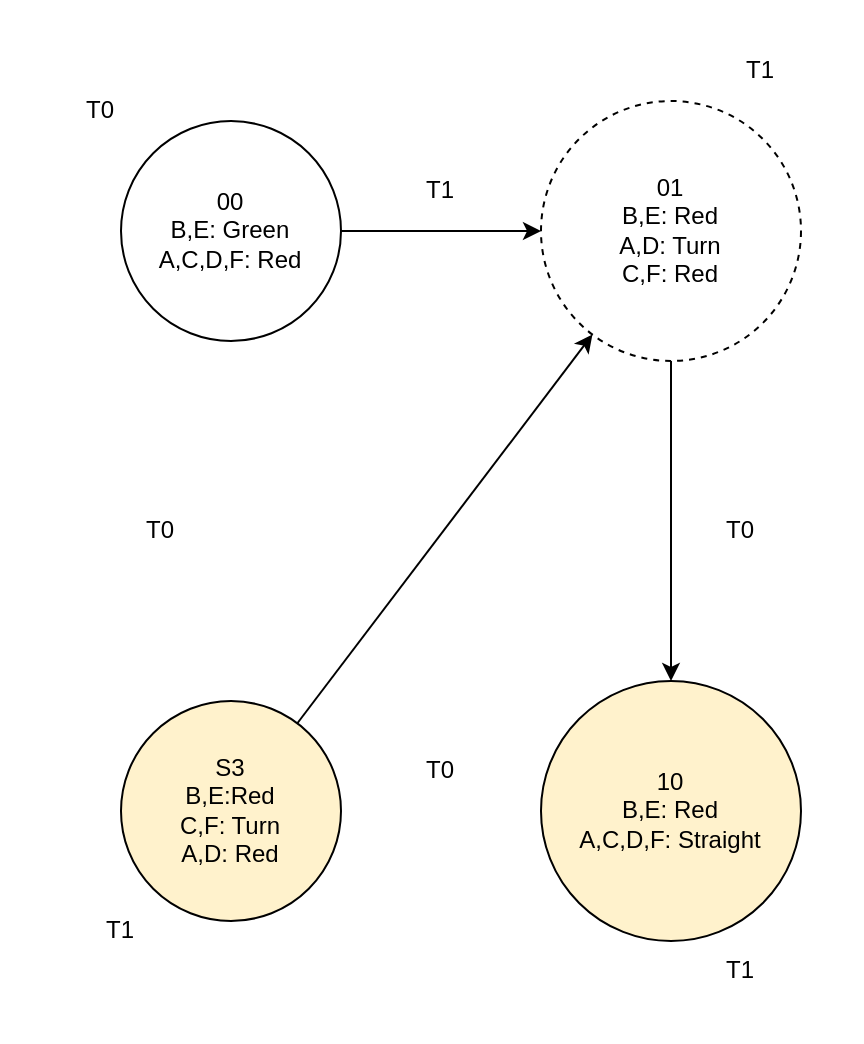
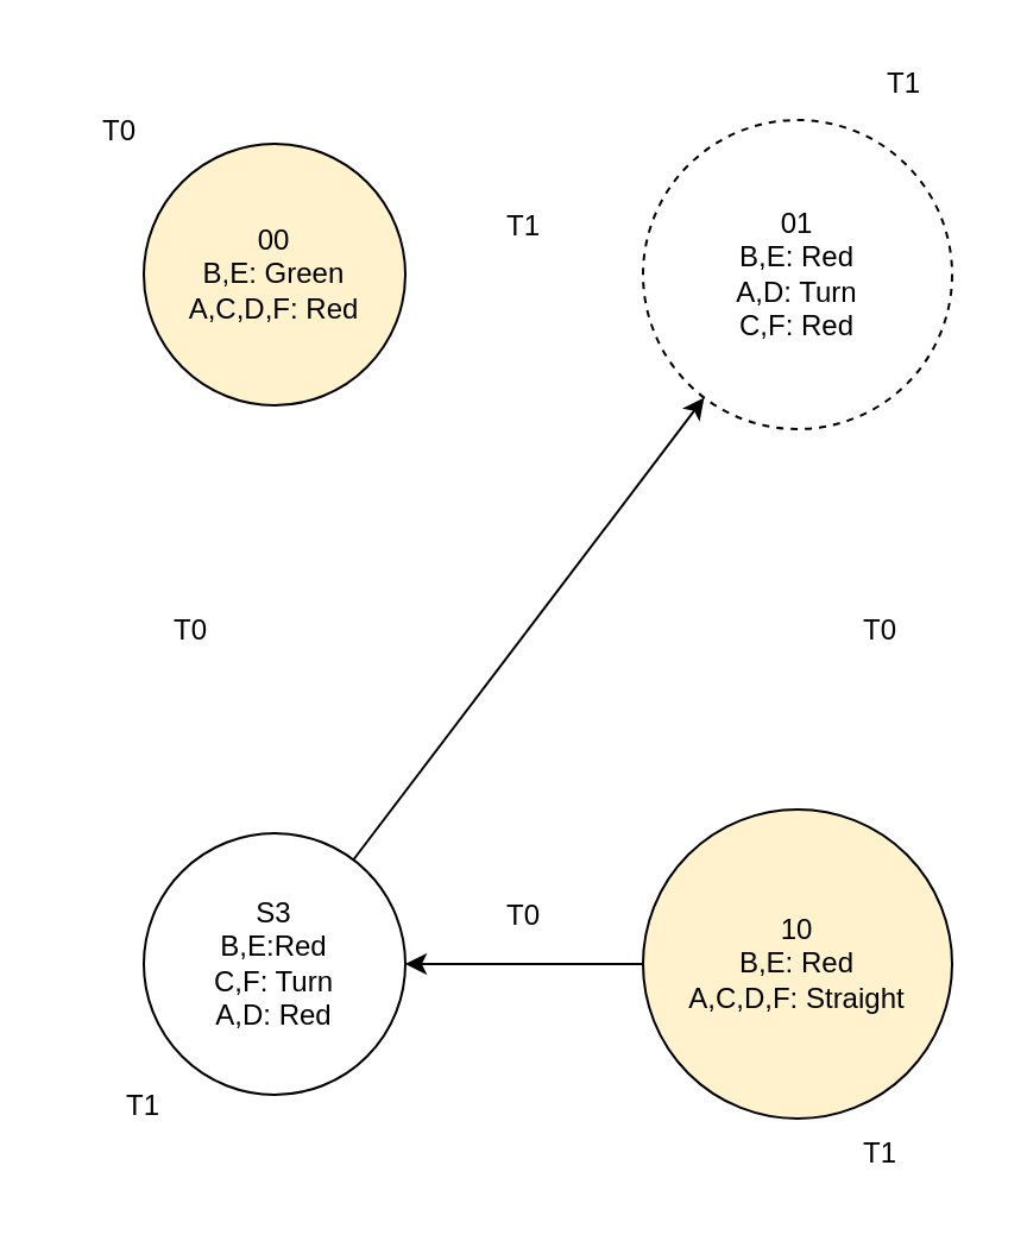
- <mxCell id="3" value="00&lt;br&gt;B,E: Green&lt;br&gt;A,C,D,F: Red" style="ellipse;whiteSpace=wrap;html=1;aspect=fixed;" parent="1" vertex="1"><mxGeometry x="60" y="60" width="110" height="110" as="geometry" /></mxCell>
+ <mxCell id="3" value="00&lt;br&gt;B,E: Green&lt;br&gt;A,C,D,F: Red" style="ellipse;whiteSpace=wrap;html=1;aspect=fixed;fillColor=#fff2cc;" parent="1" vertex="1"><mxGeometry x="60" y="60" width="110" height="110" as="geometry" /></mxCell>
- <mxCell id="2" style="edgeStyle=none;html=1;exitX=1;exitY=0.5;exitDx=0;exitDy=0;entryX=0;entryY=0.5;entryDx=0;entryDy=0;" parent="1" source="3" target="4" edge="1"><mxGeometry relative="1" as="geometry" /></mxCell>
- <mxCell id="6" style="edgeStyle=none;html=1;exitX=0.5;exitY=1;exitDx=0;exitDy=0;entryX=0.5;entryY=0;entryDx=0;entryDy=0;" parent="1" source="4" target="5" edge="1"><mxGeometry relative="1" as="geometry"><mxPoint x="380" y="180" as="sourcePoint" /><mxPoint x="550" y="170" as="targetPoint" /></mxGeometry></mxCell>
- <mxCell id="7" value="S3&lt;br&gt;B,E:Red&lt;br&gt;C,F: Turn&lt;br&gt;A,D: Red" style="ellipse;whiteSpace=wrap;html=1;aspect=fixed;fillColor=#fff2cc;" parent="1" vertex="1"><mxGeometry x="60" y="350" width="110" height="110" as="geometry" /></mxCell>
+ <mxCell id="7" value="S3&lt;br&gt;B,E:Red&lt;br&gt;C,F: Turn&lt;br&gt;A,D: Red" style="ellipse;whiteSpace=wrap;html=1;aspect=fixed;" parent="1" vertex="1"><mxGeometry x="60" y="350" width="110" height="110" as="geometry" /></mxCell>
+ <mxCell id="8" style="edgeStyle=none;html=1;exitX=0;exitY=0.5;exitDx=0;exitDy=0;entryX=1;entryY=0.5;entryDx=0;entryDy=0;" parent="1" source="5" target="7" edge="1"><mxGeometry relative="1" as="geometry"><mxPoint x="225" y="200" as="sourcePoint" /><mxPoint x="360" y="295" as="targetPoint" /></mxGeometry></mxCell>
